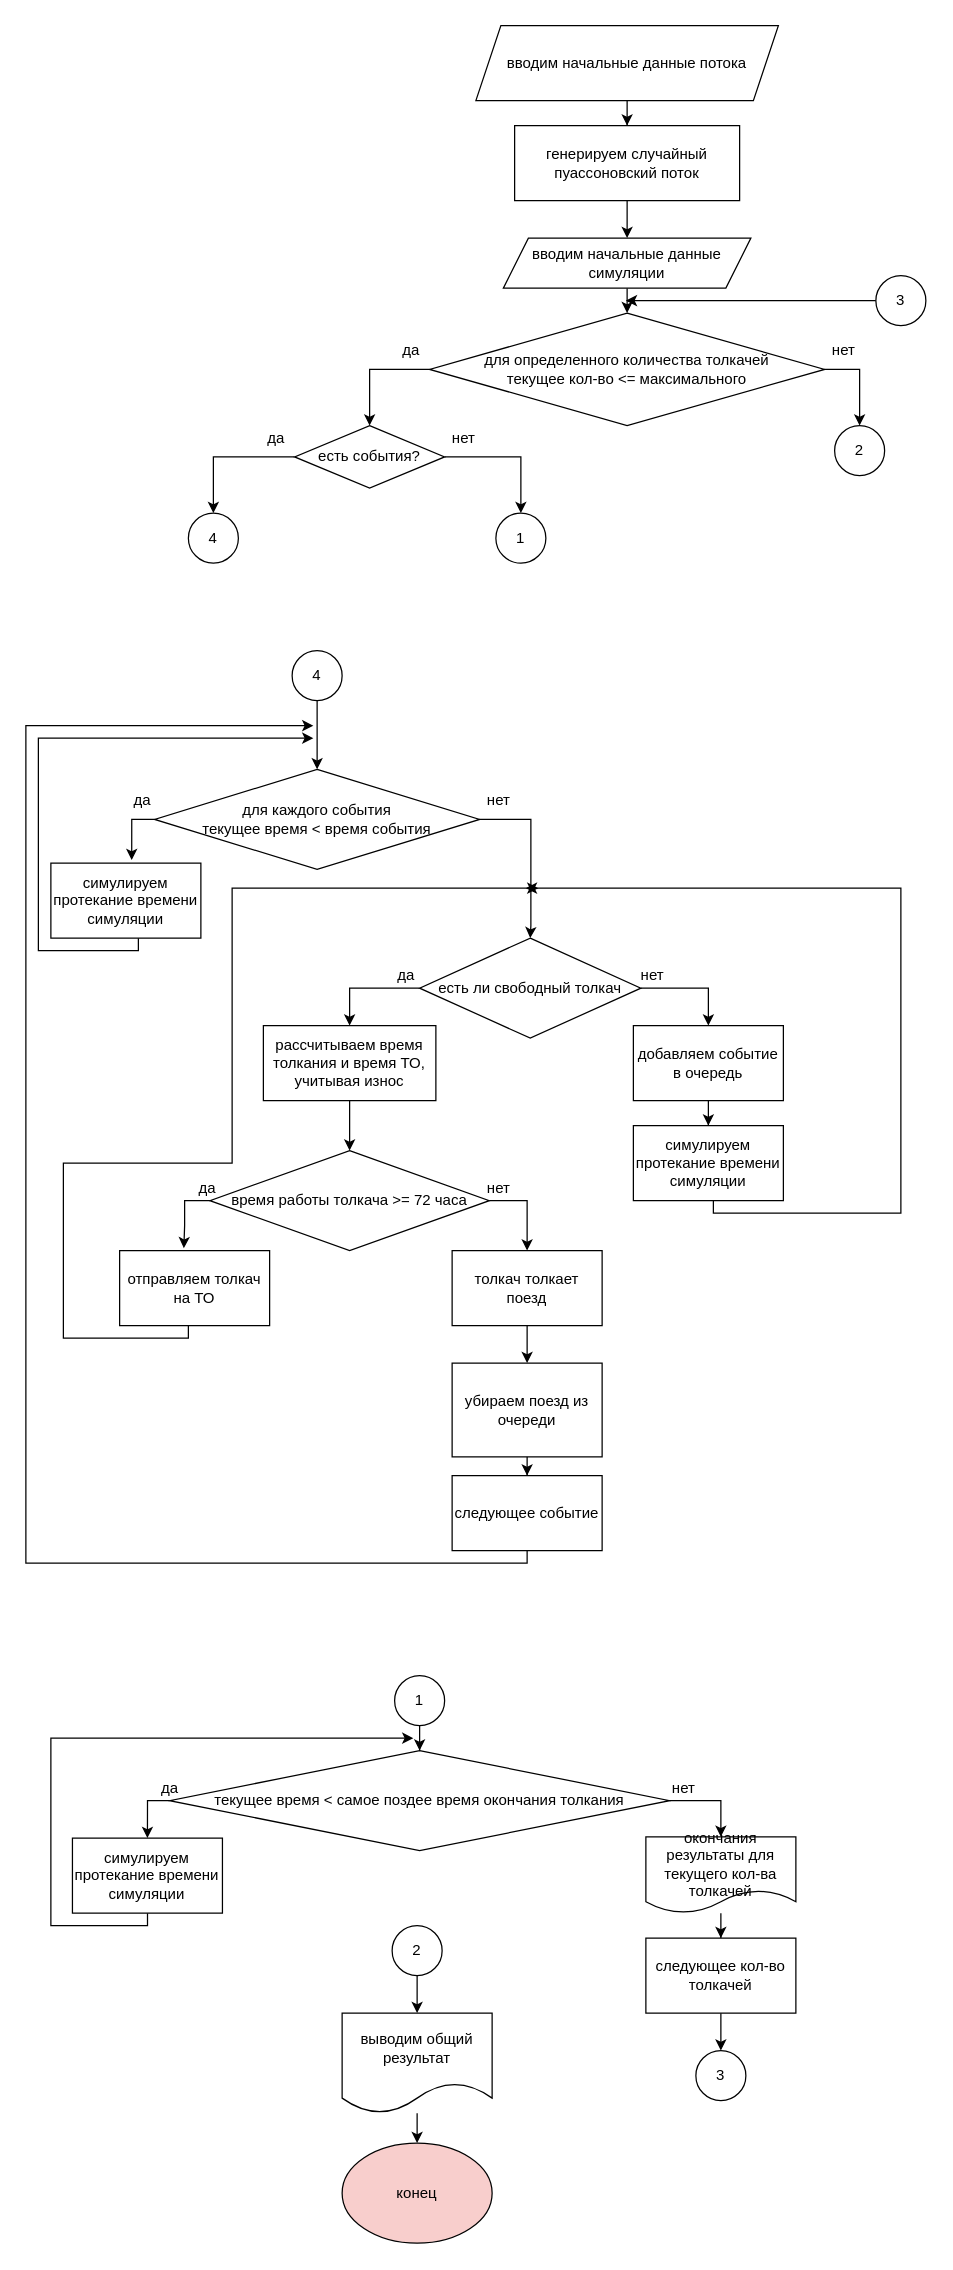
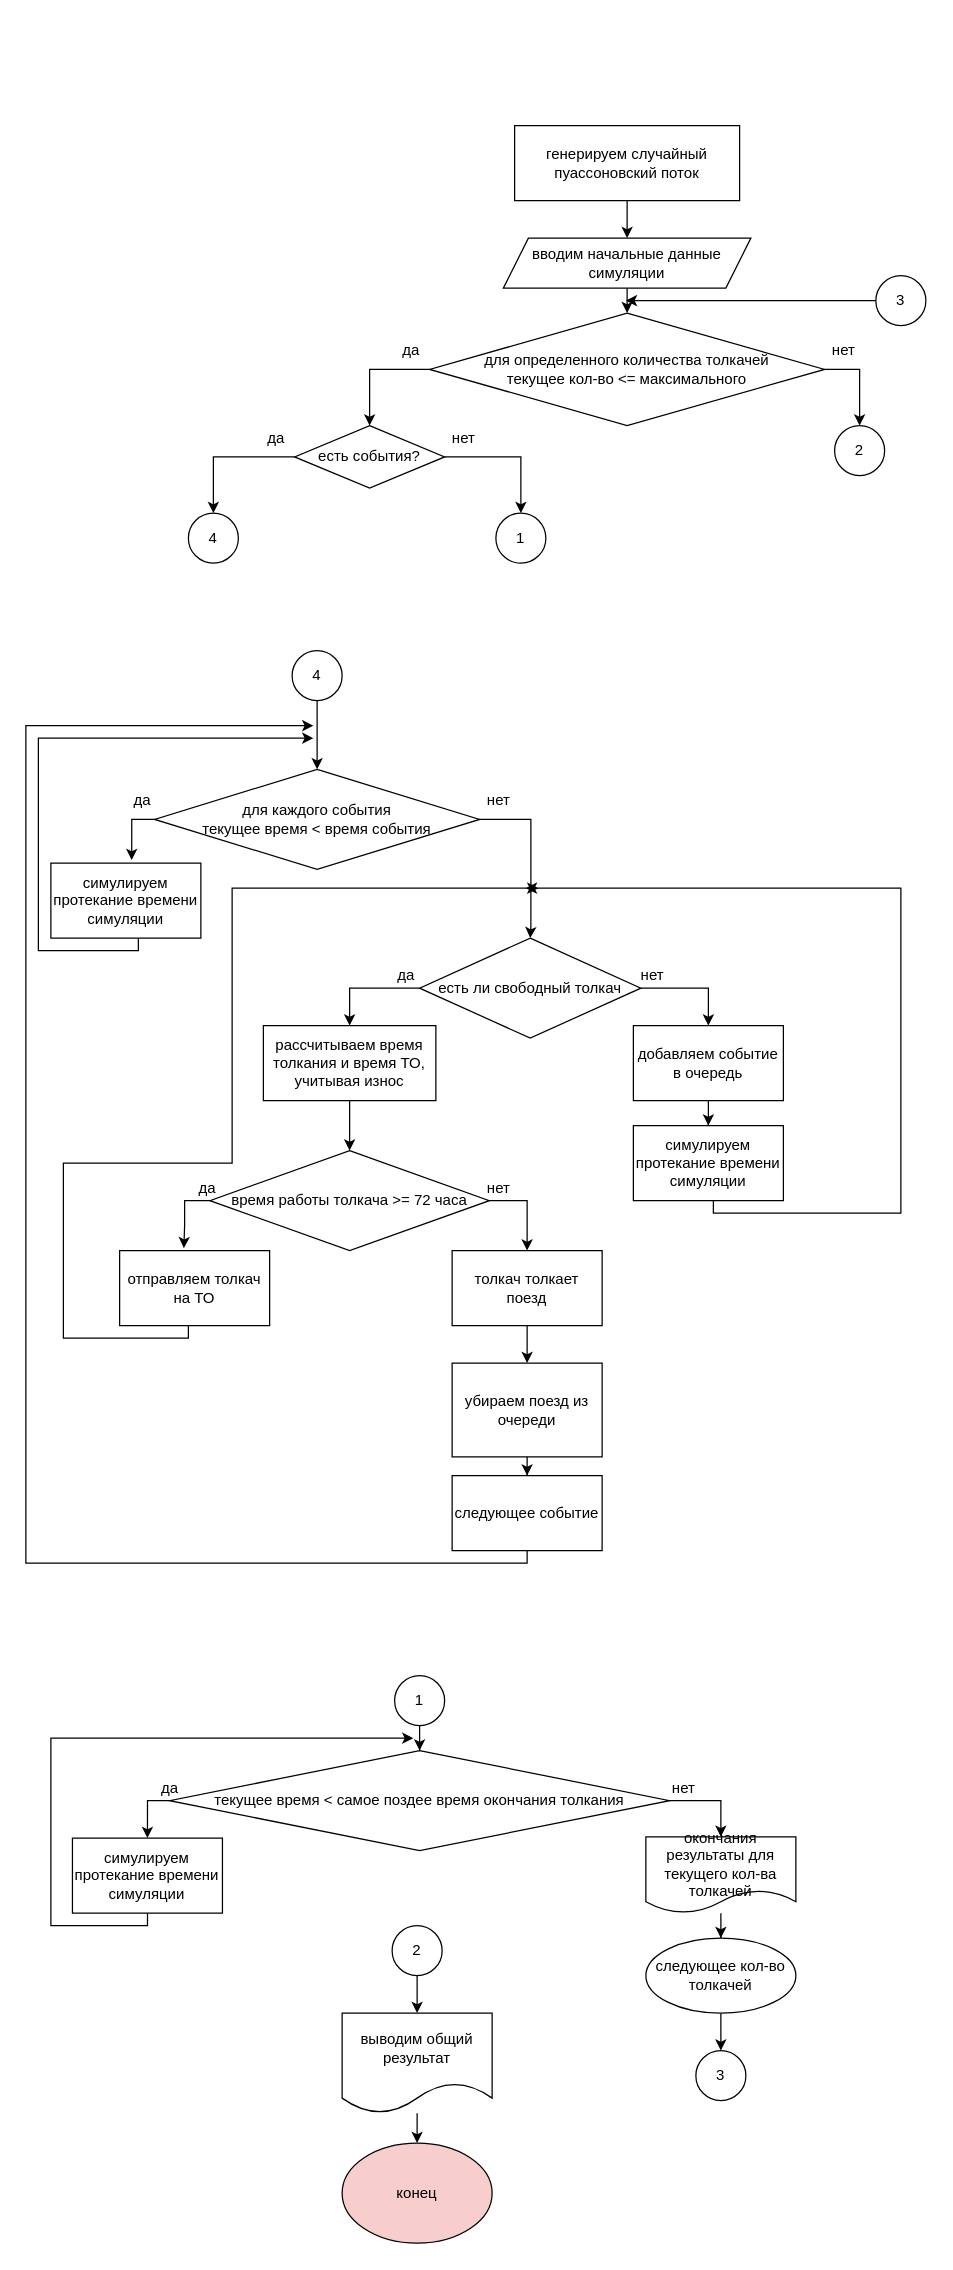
- <mxCell id="7" value="вводим начальные данные потока" style="shape=parallelogram;perimeter=parallelogramPerimeter;whiteSpace=wrap;html=1;fixedSize=1;" parent="1" vertex="1"><mxGeometry x="380" y="20" width="242" height="60" as="geometry" /></mxCell>
- <mxCell id="6" style="edgeStyle=orthogonalEdgeStyle;rounded=0;orthogonalLoop=1;jettySize=auto;html=1;entryX=0.5;entryY=0;entryDx=0;entryDy=0;" parent="1" source="7" target="3" edge="1"><mxGeometry relative="1" as="geometry" /></mxCell>
- <mxCell id="55" value="следующее кол-во толкачей" style="rounded=0;whiteSpace=wrap;html=1;" parent="1" vertex="1"><mxGeometry x="516" y="1550" width="120" height="60" as="geometry" /></mxCell>
+ <mxCell id="55" value="следующее кол-во толкачей" style="ellipse;whiteSpace=wrap;html=1;" parent="1" vertex="1"><mxGeometry x="516" y="1550" width="120" height="60" as="geometry" /></mxCell>
